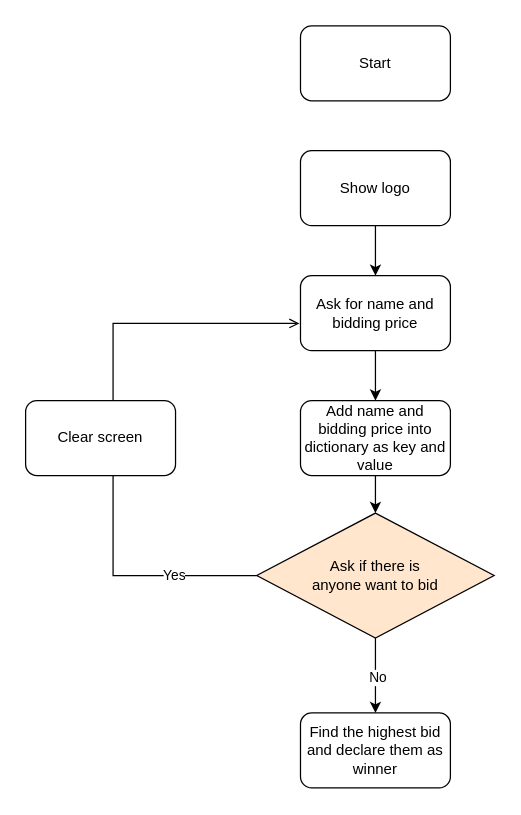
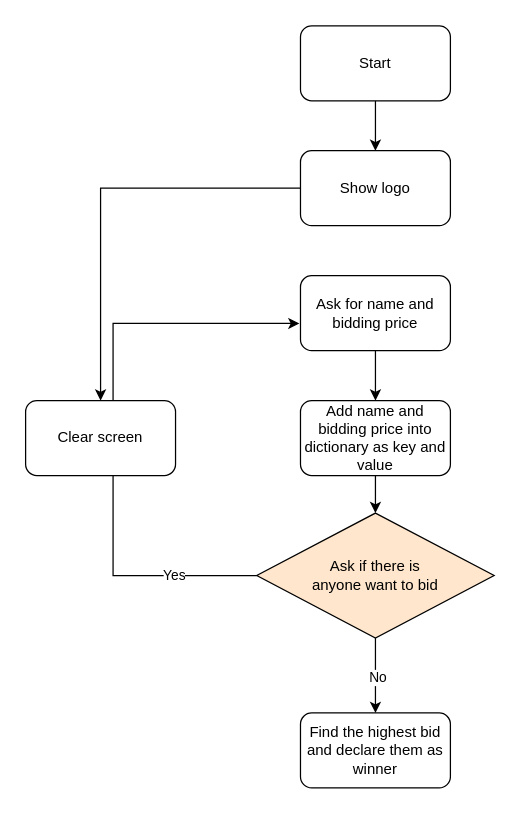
+ <mxCell id="2" style="edgeStyle=orthogonalEdgeStyle;rounded=0;orthogonalLoop=1;jettySize=auto;html=1;entryX=0.5;entryY=0;entryDx=0;entryDy=0;" edge="1" parent="1" source="3" target="5"><mxGeometry relative="1" as="geometry" /></mxCell>
- <mxCell id="4" style="edgeStyle=orthogonalEdgeStyle;rounded=0;orthogonalLoop=1;jettySize=auto;html=1;entryX=0.5;entryY=0;entryDx=0;entryDy=0;" edge="1" parent="1" source="5" target="7"><mxGeometry relative="1" as="geometry" /></mxCell>
+ <mxCell id="4" style="edgeStyle=orthogonalEdgeStyle;rounded=0;orthogonalLoop=1;jettySize=auto;html=1;" edge="1" parent="1" source="5" target="15"><mxGeometry relative="1" as="geometry" /></mxCell>
- <mxCell id="8" style="edgeStyle=orthogonalEdgeStyle;rounded=0;orthogonalLoop=1;jettySize=auto;html=1;entryX=-0.007;entryY=0.637;entryDx=0;entryDy=0;entryPerimeter=0;endArrow=open;" edge="1" parent="1" source="12" target="7"><mxGeometry relative="1" as="geometry"><mxPoint x="90" y="260" as="targetPoint" /><Array as="points"><mxPoint x="90" y="460" /><mxPoint x="90" y="258" /></Array></mxGeometry></mxCell>
+ <mxCell id="8" style="edgeStyle=orthogonalEdgeStyle;rounded=0;orthogonalLoop=1;jettySize=auto;html=1;entryX=-0.007;entryY=0.637;entryDx=0;entryDy=0;entryPerimeter=0;" edge="1" parent="1" source="12" target="7"><mxGeometry relative="1" as="geometry"><mxPoint x="90" y="260" as="targetPoint" /><Array as="points"><mxPoint x="90" y="460" /><mxPoint x="90" y="258" /></Array></mxGeometry></mxCell>
